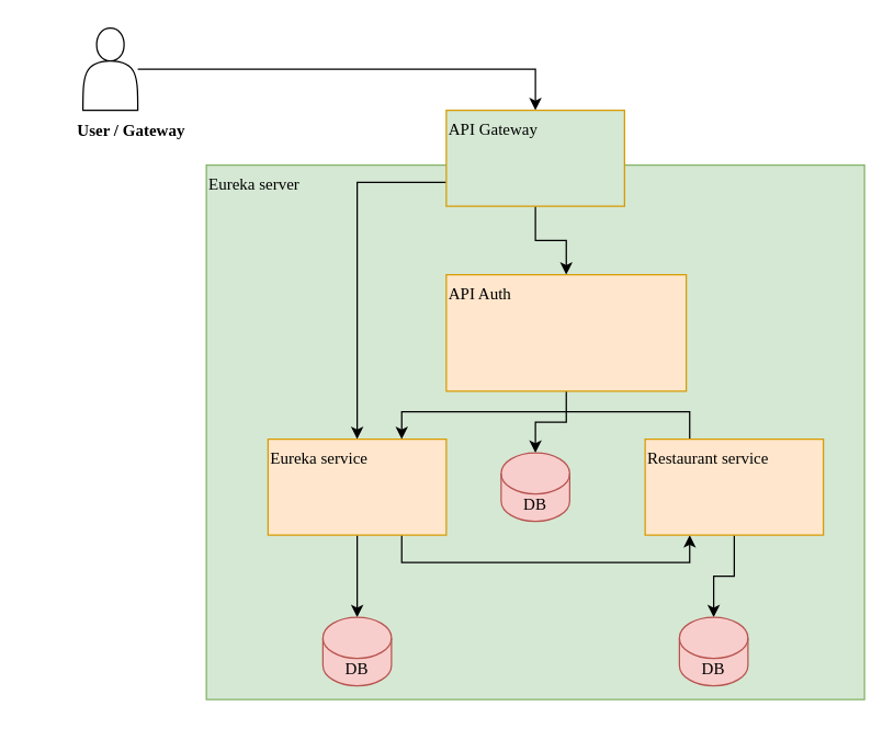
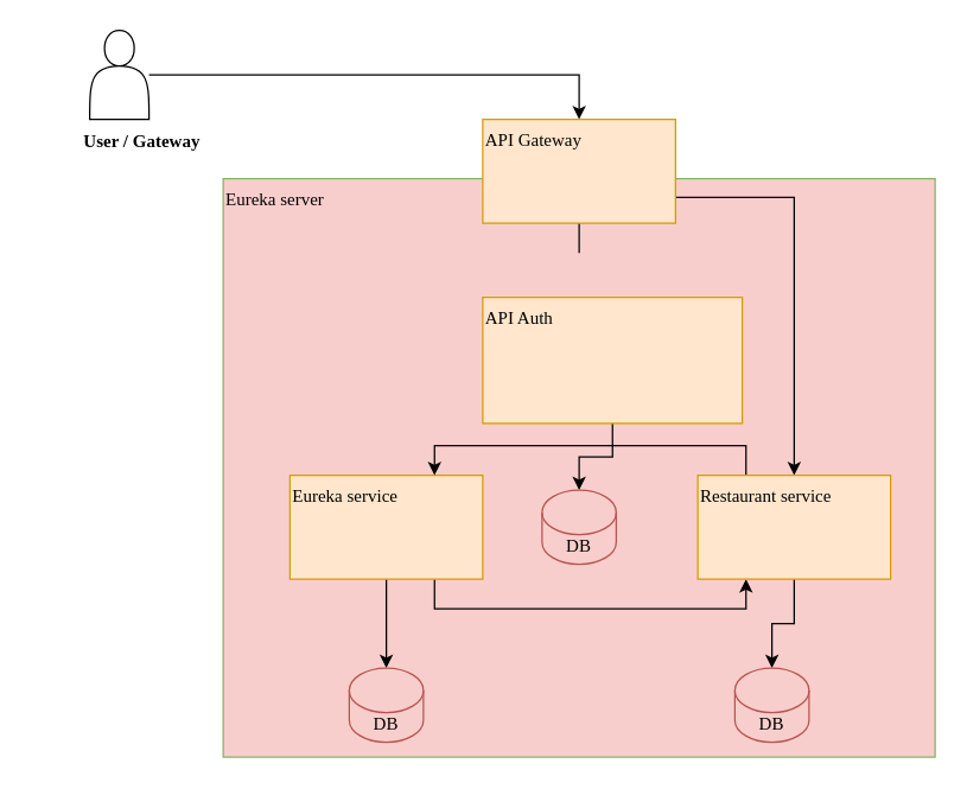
- <mxCell id="8" value="API Gateway" style="rounded=0;whiteSpace=wrap;html=1;fontFamily=Lucida Console;align=left;verticalAlign=top;fillColor=#d5e8d4;strokeColor=#d79b00;" vertex="1" parent="1"><mxGeometry x="325" y="80" width="130" height="70" as="geometry" /></mxCell>
+ <mxCell id="8" value="API Gateway" style="rounded=0;whiteSpace=wrap;html=1;fontFamily=Lucida Console;align=left;verticalAlign=top;fillColor=#ffe6cc;strokeColor=#d79b00;" vertex="1" parent="1"><mxGeometry x="325" y="80" width="130" height="70" as="geometry" /></mxCell>
- <mxCell id="5" style="edgeStyle=orthogonalEdgeStyle;rounded=0;orthogonalLoop=1;jettySize=auto;html=1;exitX=0.5;exitY=1;exitDx=0;exitDy=0;entryX=0.5;entryY=0;entryDx=0;entryDy=0;fontFamily=Lucida Console;" edge="1" parent="1" source="8" target="10"><mxGeometry relative="1" as="geometry" /></mxCell>
+ <mxCell id="5" style="edgeStyle=orthogonalEdgeStyle;rounded=0;orthogonalLoop=1;jettySize=auto;html=1;exitX=0.5;exitY=1;exitDx=0;exitDy=0;fontFamily=Lucida Console;" edge="1" parent="1" source="8" target="2"><mxGeometry relative="1" as="geometry" /></mxCell>
+ <mxCell id="7" style="edgeStyle=orthogonalEdgeStyle;rounded=0;orthogonalLoop=1;jettySize=auto;html=1;exitX=1;exitY=0.75;exitDx=0;exitDy=0;entryX=0.5;entryY=0;entryDx=0;entryDy=0;fontFamily=Lucida Console;" edge="1" parent="1" source="8" target="16"><mxGeometry relative="1" as="geometry" /></mxCell>
- <mxCell id="6" style="edgeStyle=orthogonalEdgeStyle;rounded=0;orthogonalLoop=1;jettySize=auto;html=1;exitX=0;exitY=0.75;exitDx=0;exitDy=0;fontFamily=Lucida Console;" edge="1" parent="1" source="8" target="13"><mxGeometry relative="1" as="geometry" /></mxCell>
- <mxCell id="2" value="&lt;font face=&quot;Lucida Console&quot;&gt;Eureka server&lt;/font&gt;" style="rounded=0;whiteSpace=wrap;html=1;fillColor=#d5e8d4;strokeColor=#82b366;align=left;verticalAlign=top;" vertex="1" parent="1"><mxGeometry x="150" y="120" width="480" height="390" as="geometry" /></mxCell>
+ <mxCell id="2" value="&lt;font face=&quot;Lucida Console&quot;&gt;Eureka server&lt;/font&gt;" style="rounded=0;whiteSpace=wrap;html=1;fillColor=#f8cecc;strokeColor=#82b366;align=left;verticalAlign=top;" vertex="1" parent="1"><mxGeometry x="150" y="120" width="480" height="390" as="geometry" /></mxCell>
